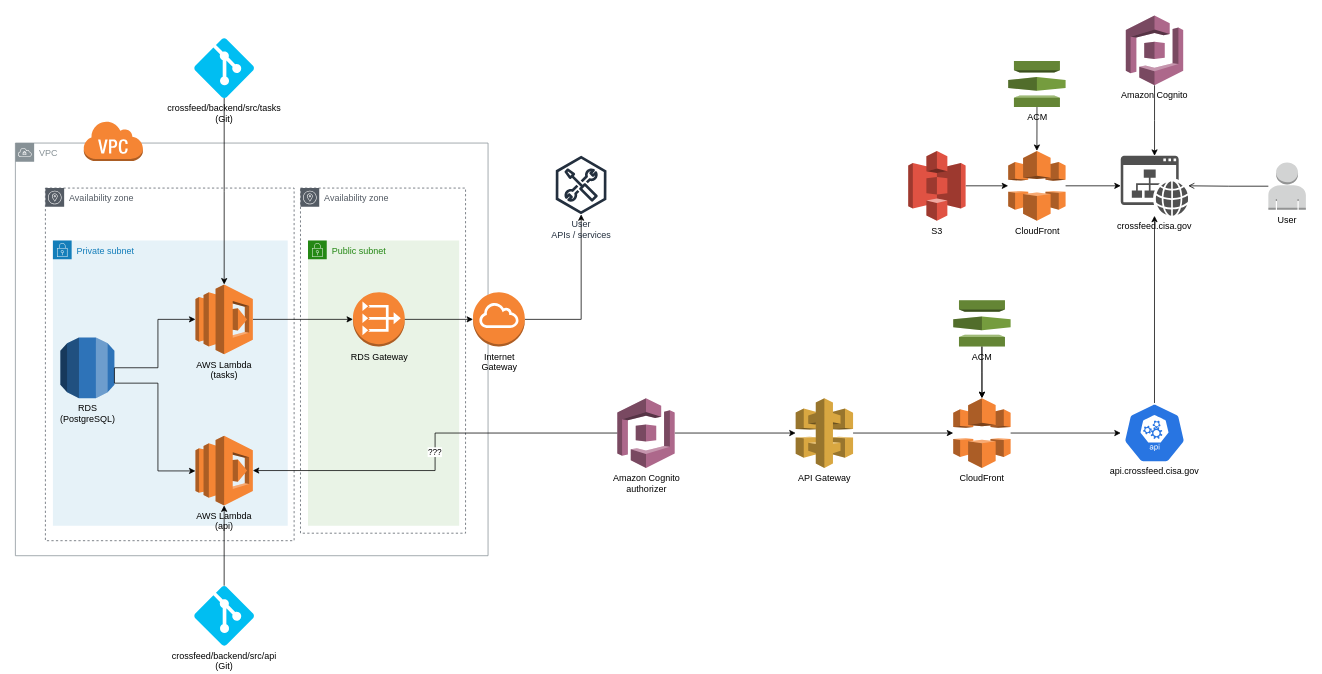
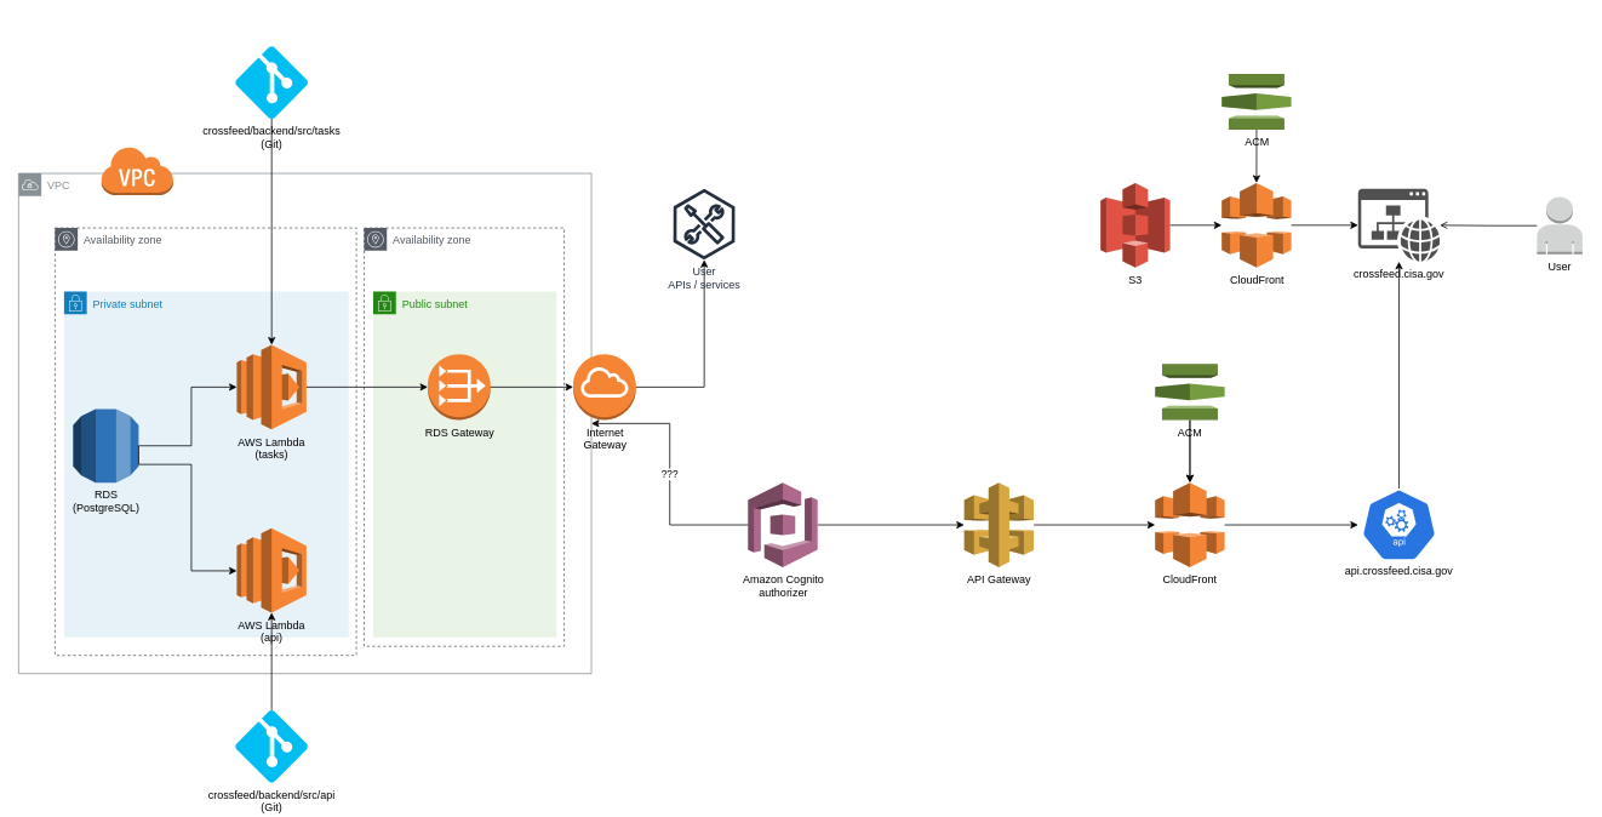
- <mxCell id="41" value="Amazon Cognito" style="outlineConnect=0;dashed=0;verticalLabelPosition=bottom;verticalAlign=top;align=center;html=1;shape=mxgraph.aws3.cognito;fillColor=#AD688B;gradientColor=none;" vertex="1" parent="1"><mxGeometry x="1500" y="20" width="76.5" height="93" as="geometry" /></mxCell>
- <mxCell id="40" style="edgeStyle=orthogonalEdgeStyle;rounded=0;orthogonalLoop=1;jettySize=auto;html=1;" edge="1" parent="1" source="41" target="35"><mxGeometry relative="1" as="geometry" /></mxCell>
- <mxCell id="23" value="???" style="edgeStyle=orthogonalEdgeStyle;rounded=0;orthogonalLoop=1;jettySize=auto;html=1;entryX=1;entryY=0.5;entryDx=0;entryDy=0;entryPerimeter=0;" edge="1" parent="1" source="11" target="24"><mxGeometry relative="1" as="geometry" /></mxCell>
+ <mxCell id="23" value="???" style="edgeStyle=orthogonalEdgeStyle;rounded=0;orthogonalLoop=1;jettySize=auto;html=1;" edge="1" parent="1" source="11" target="2"><mxGeometry relative="1" as="geometry" /></mxCell>
